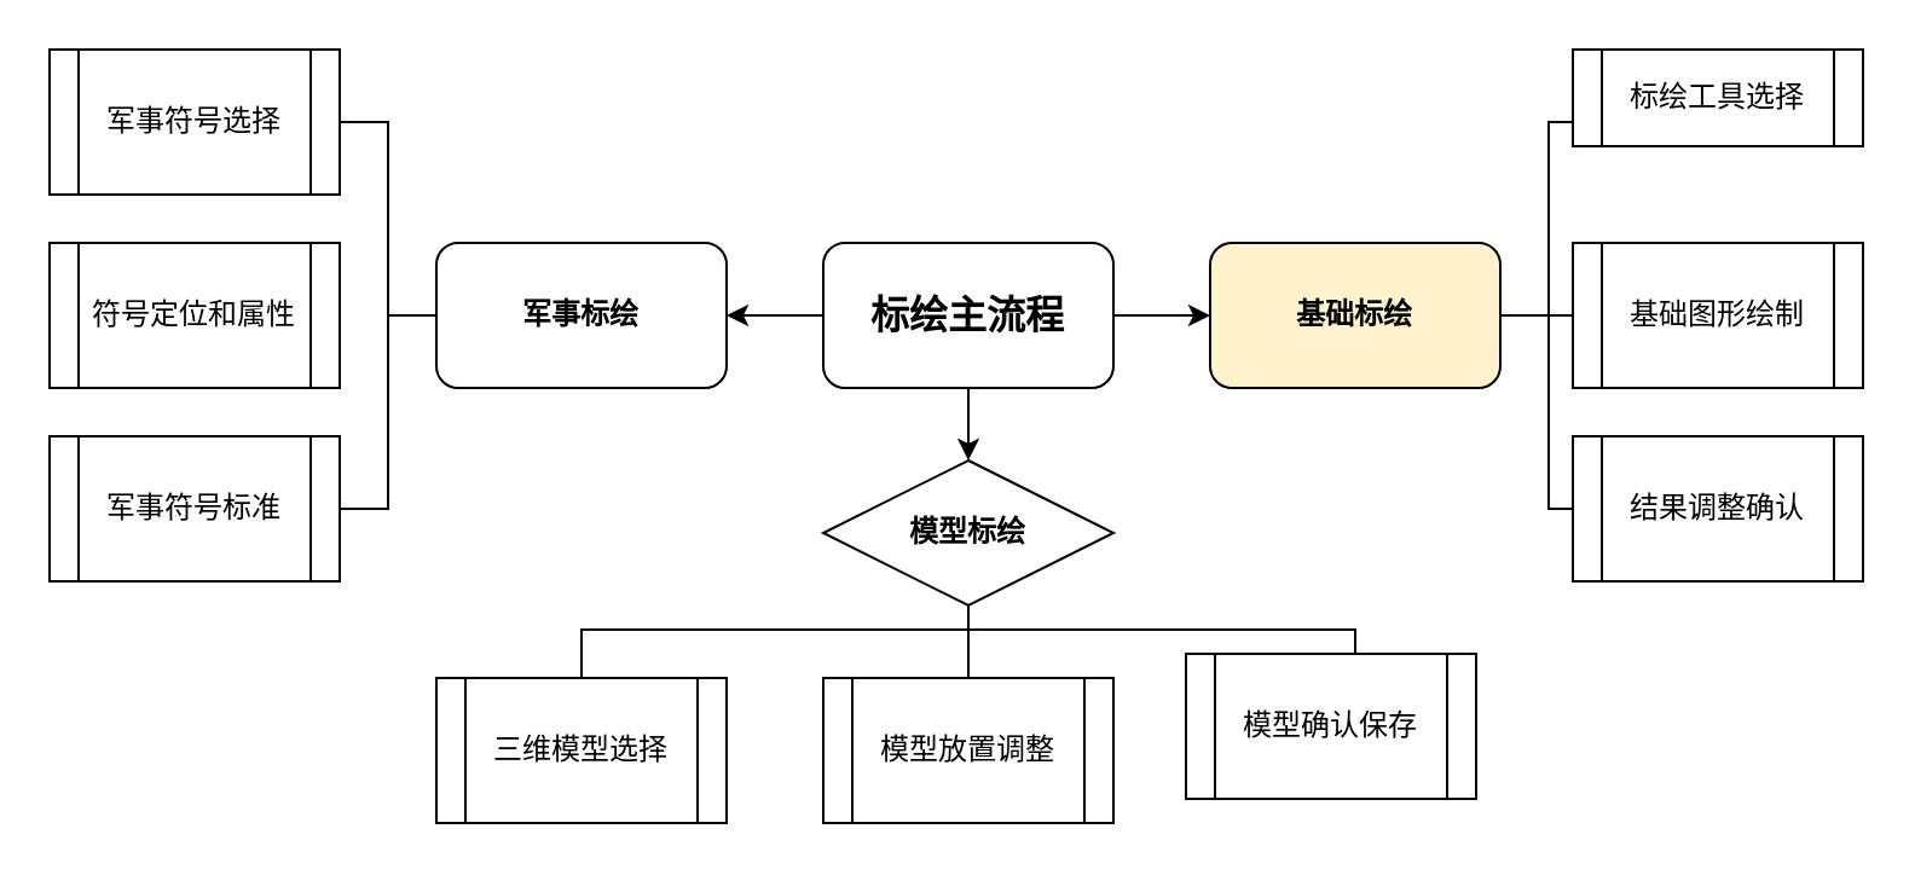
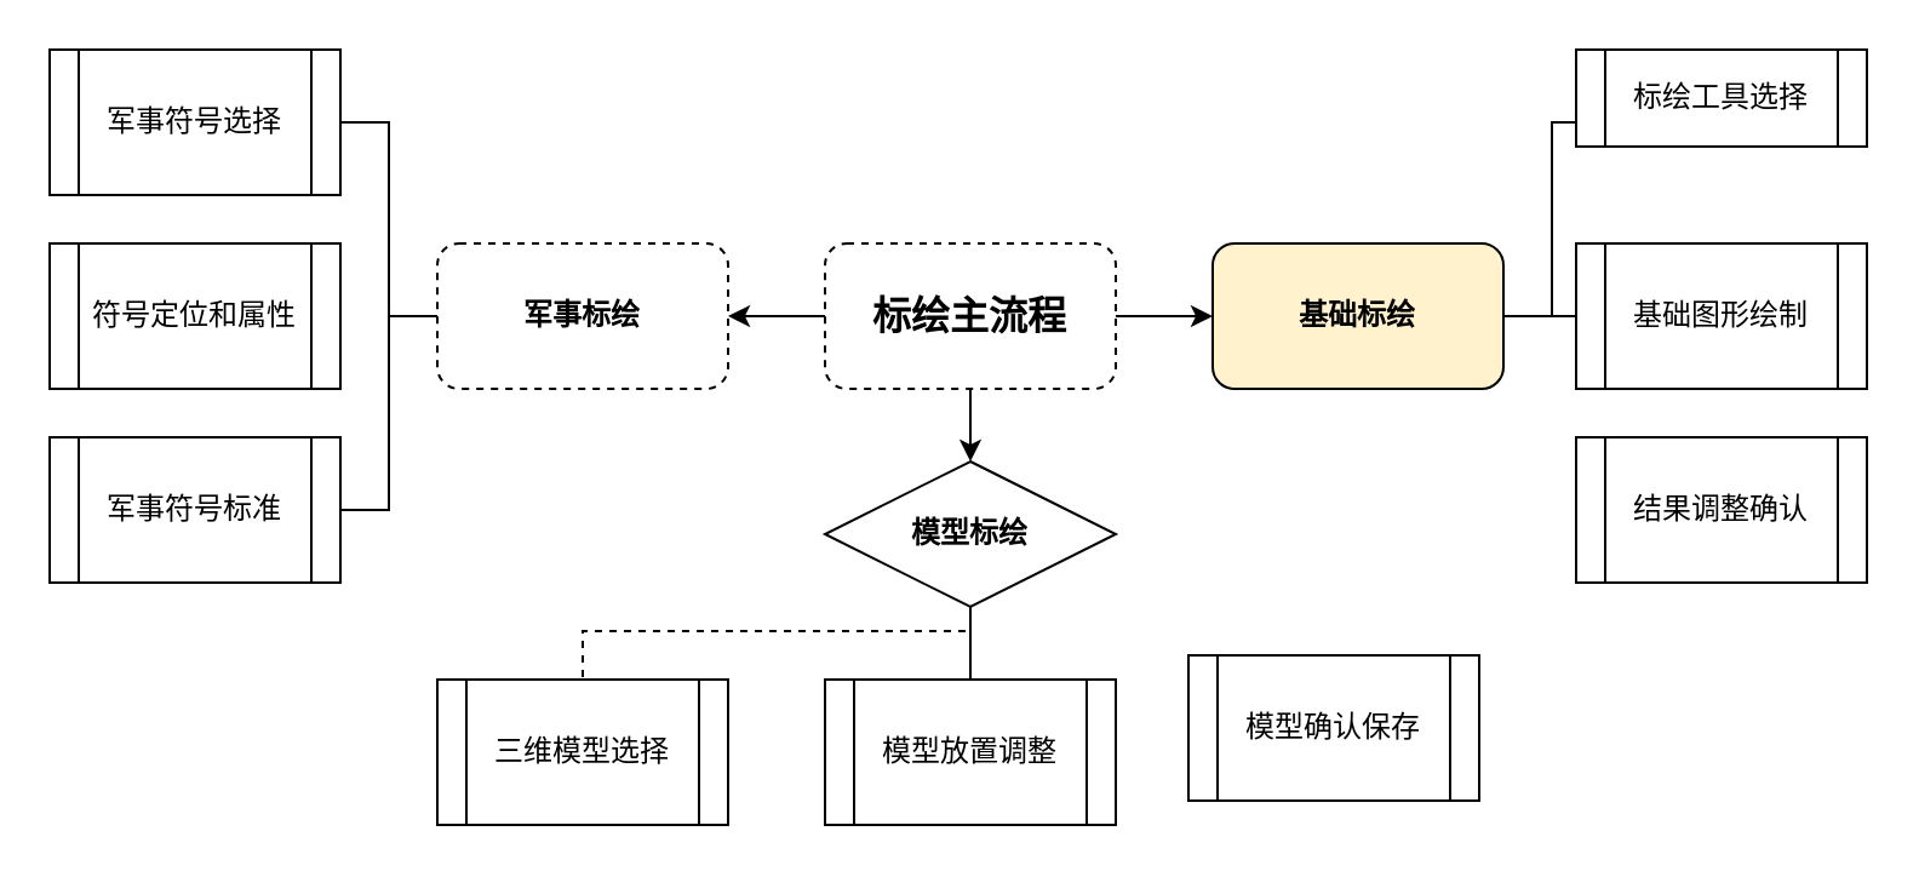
- <mxCell id="11" value="&lt;b&gt;军事标绘&lt;/b&gt;" style="rounded=1;whiteSpace=wrap;html=1;" vertex="1" parent="1"><mxGeometry x="180" y="100" width="120" height="60" as="geometry" /></mxCell>
+ <mxCell id="11" value="&lt;b&gt;军事标绘&lt;/b&gt;" style="rounded=1;whiteSpace=wrap;html=1;dashed=1;" vertex="1" parent="1"><mxGeometry x="180" y="100" width="120" height="60" as="geometry" /></mxCell>
- <mxCell id="5" value="&lt;font style=&quot;font-size: 16px;&quot;&gt;&lt;b&gt;标绘主流程&lt;/b&gt;&lt;/font&gt;" style="rounded=1;whiteSpace=wrap;html=1;" vertex="1" parent="1"><mxGeometry x="340" y="100" width="120" height="60" as="geometry" /></mxCell>
+ <mxCell id="5" value="&lt;font style=&quot;font-size: 16px;&quot;&gt;&lt;b&gt;标绘主流程&lt;/b&gt;&lt;/font&gt;" style="rounded=1;whiteSpace=wrap;html=1;dashed=1;" vertex="1" parent="1"><mxGeometry x="340" y="100" width="120" height="60" as="geometry" /></mxCell>
- <mxCell id="8" style="edgeStyle=orthogonalEdgeStyle;rounded=0;orthogonalLoop=1;jettySize=auto;html=1;exitX=1;exitY=0.5;exitDx=0;exitDy=0;entryX=0;entryY=0.5;entryDx=0;entryDy=0;endArrow=none;endFill=0;" edge="1" parent="1" source="9" target="18"><mxGeometry relative="1" as="geometry"><Array as="points"><mxPoint x="640" y="130" /><mxPoint x="640" y="210" /></Array></mxGeometry></mxCell>
- <mxCell id="12" style="edgeStyle=orthogonalEdgeStyle;rounded=0;orthogonalLoop=1;jettySize=auto;html=1;exitX=0.5;exitY=1;exitDx=0;exitDy=0;entryX=0.5;entryY=0;entryDx=0;entryDy=0;endArrow=none;endFill=0;" edge="1" parent="1" source="15" target="23"><mxGeometry relative="1" as="geometry"><Array as="points"><mxPoint x="400" y="260" /><mxPoint x="240" y="260" /></Array></mxGeometry></mxCell>
+ <mxCell id="12" style="edgeStyle=orthogonalEdgeStyle;rounded=0;orthogonalLoop=1;jettySize=auto;html=1;exitX=0.5;exitY=1;exitDx=0;exitDy=0;entryX=0.5;entryY=0;entryDx=0;entryDy=0;endArrow=none;endFill=0;dashed=1;" edge="1" parent="1" source="15" target="23"><mxGeometry relative="1" as="geometry"><Array as="points"><mxPoint x="400" y="260" /><mxPoint x="240" y="260" /></Array></mxGeometry></mxCell>
- <mxCell id="14" style="edgeStyle=orthogonalEdgeStyle;rounded=0;orthogonalLoop=1;jettySize=auto;html=1;exitX=0.5;exitY=1;exitDx=0;exitDy=0;entryX=0.5;entryY=0;entryDx=0;entryDy=0;endArrow=none;endFill=0;" edge="1" parent="1" source="15" target="25"><mxGeometry relative="1" as="geometry"><Array as="points"><mxPoint x="400" y="260" /><mxPoint x="560" y="260" /></Array></mxGeometry></mxCell>
